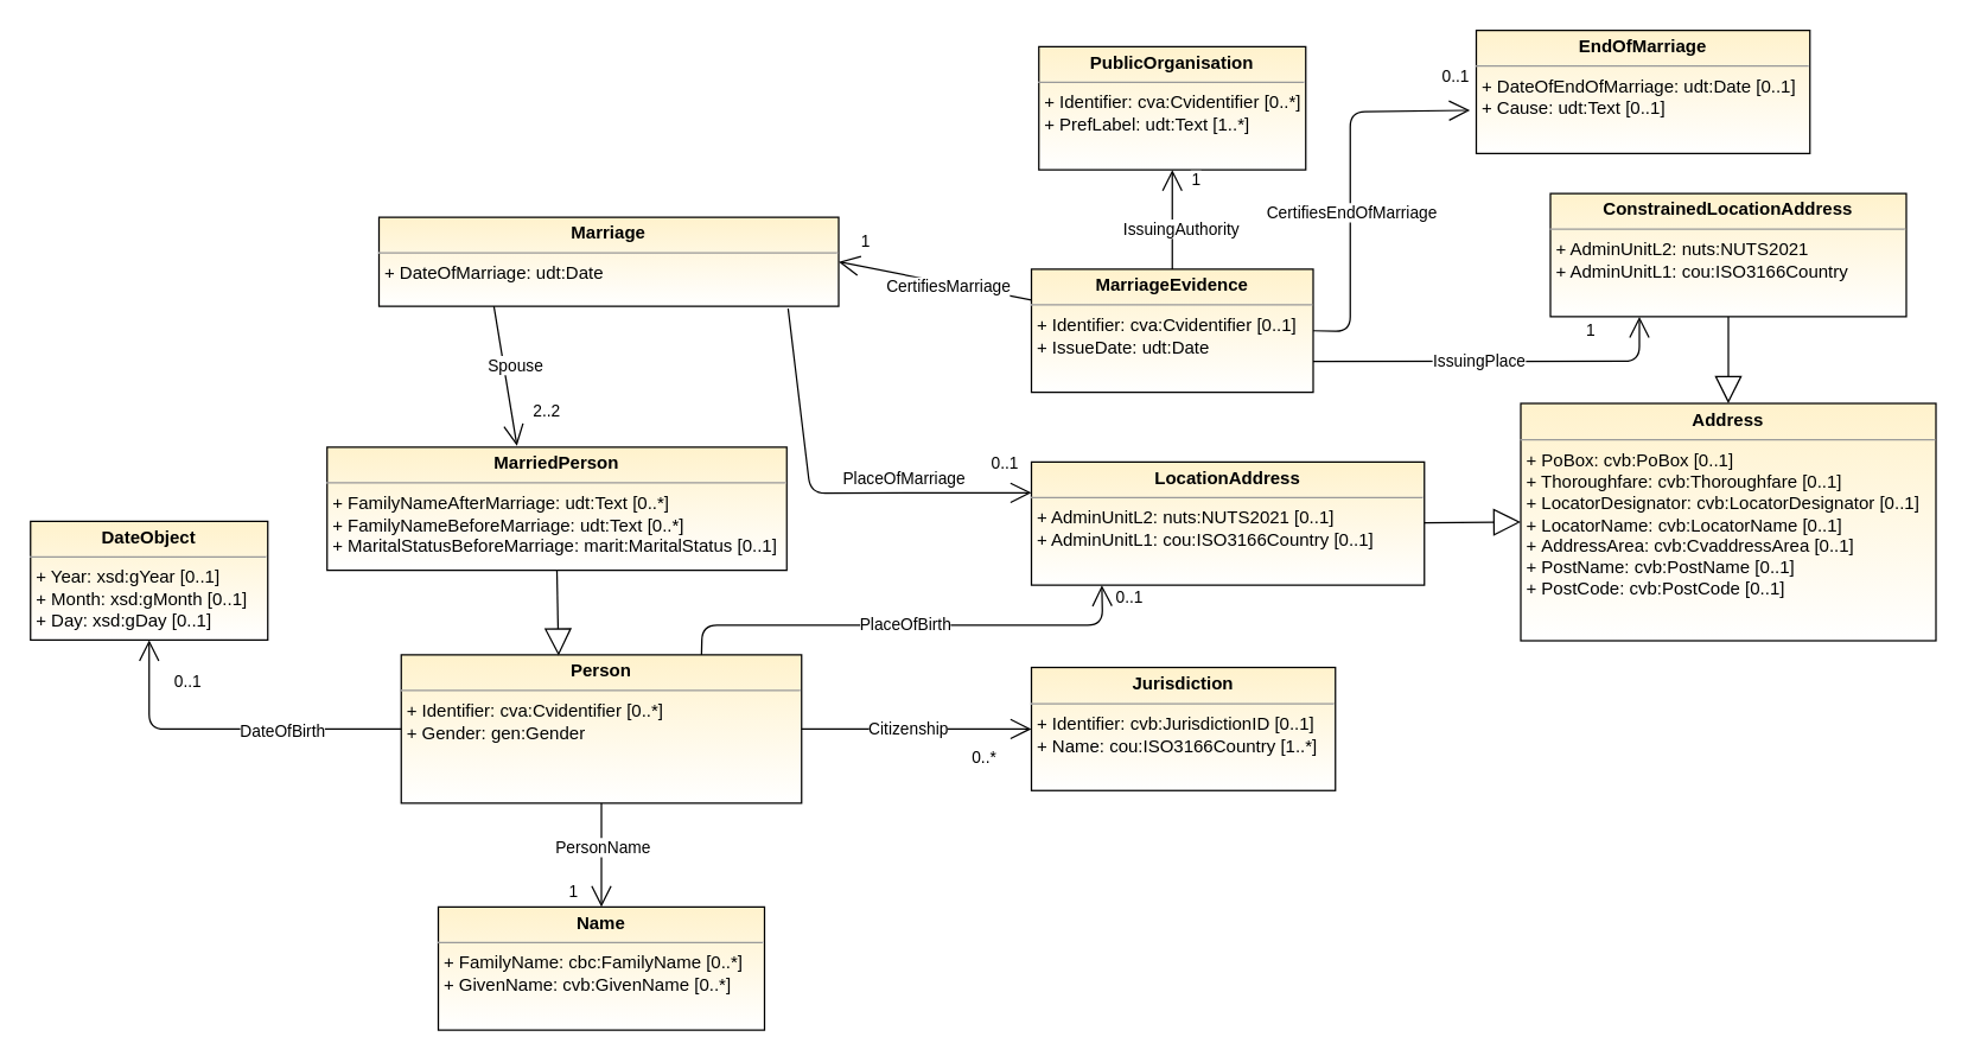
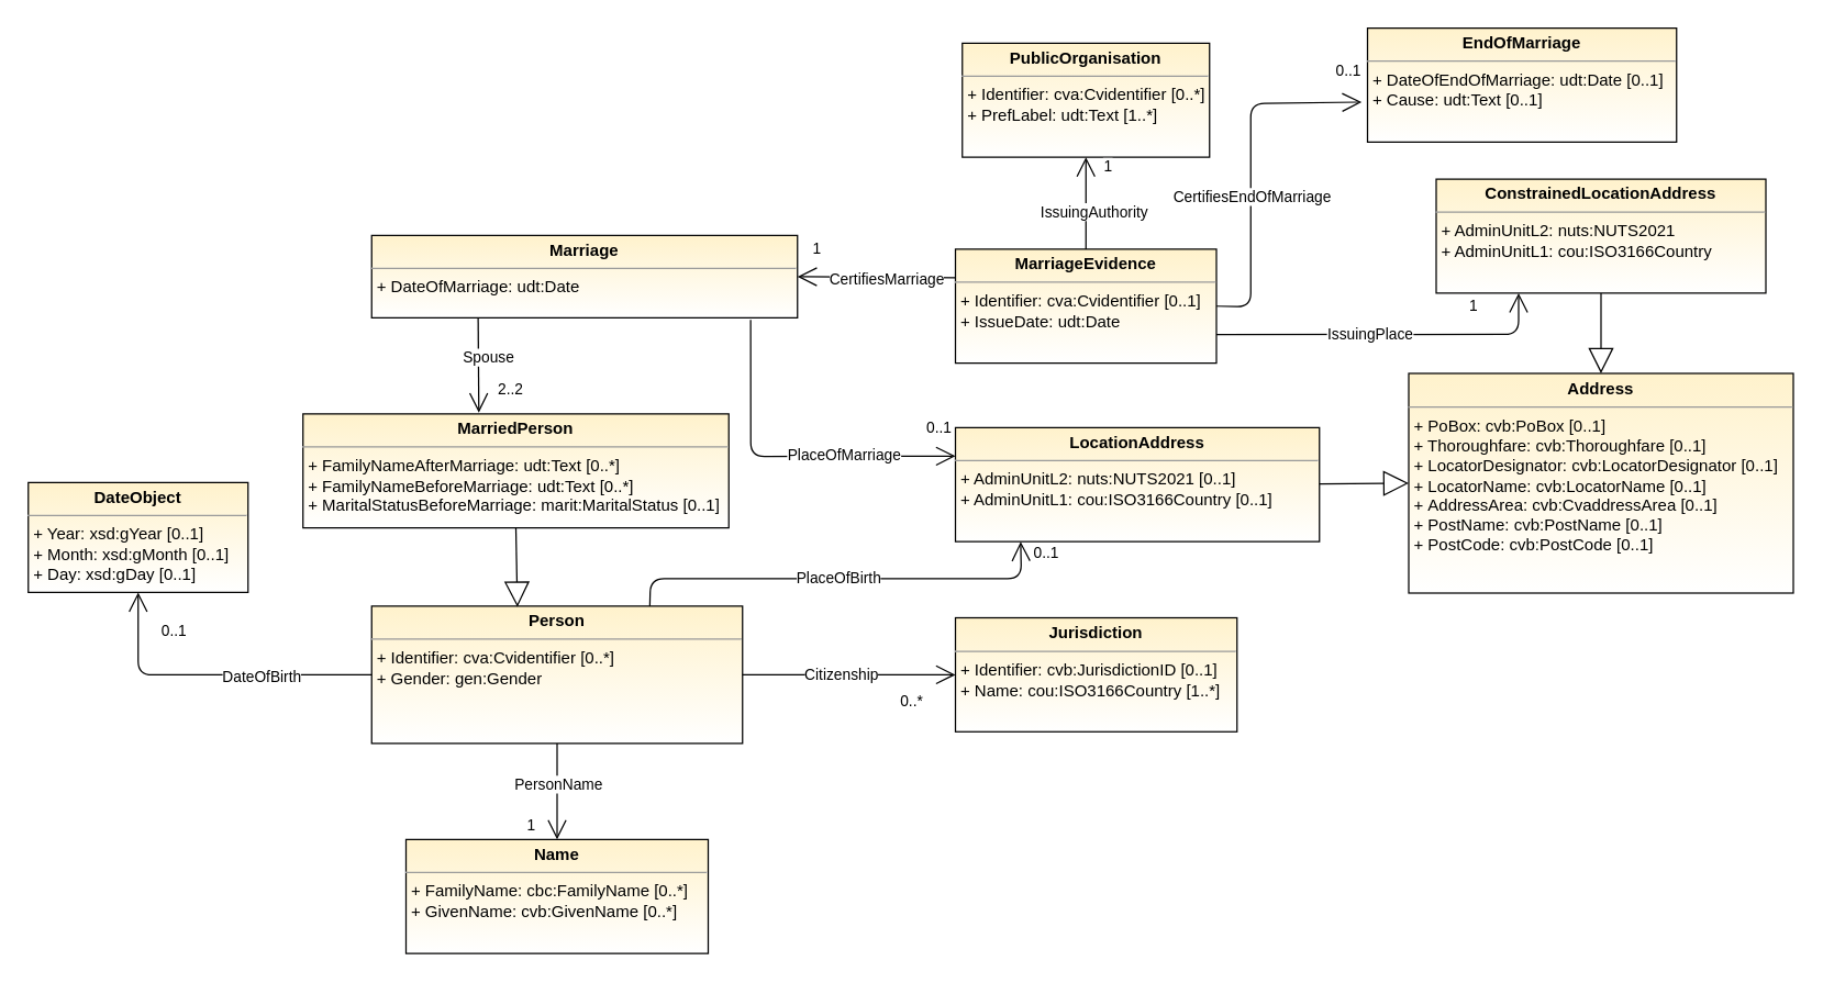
- <mxCell id="4" value="&lt;p style=&quot;margin: 4px 0px 0px ; text-align: center&quot;&gt;&lt;b&gt;Marriage&lt;/b&gt;&lt;/p&gt;&lt;hr size=&quot;1&quot;&gt;&lt;p style=&quot;margin: 0px 0px 0px 4px&quot;&gt;+ DateOfMarriage:&amp;nbsp;udt:Date&lt;/p&gt;" style="verticalAlign=top;align=left;overflow=fill;fontSize=12;fontFamily=Helvetica;html=1;rounded=0;shadow=0;comic=0;labelBackgroundColor=none;strokeWidth=1;fillColor=#fff2cc;gradientColor=#ffffff;" parent="1" vertex="1"><mxGeometry x="255" y="146" width="310" height="60" as="geometry" /></mxCell>
+ <mxCell id="4" value="&lt;p style=&quot;margin: 4px 0px 0px ; text-align: center&quot;&gt;&lt;b&gt;Marriage&lt;/b&gt;&lt;/p&gt;&lt;hr size=&quot;1&quot;&gt;&lt;p style=&quot;margin: 0px 0px 0px 4px&quot;&gt;+ DateOfMarriage:&amp;nbsp;udt:Date&lt;/p&gt;" style="verticalAlign=top;align=left;overflow=fill;fontSize=12;fontFamily=Helvetica;html=1;rounded=0;shadow=0;comic=0;labelBackgroundColor=none;strokeWidth=1;fillColor=#fff2cc;gradientColor=#ffffff;" parent="1" vertex="1"><mxGeometry x="270" y="171" width="310" height="60" as="geometry" /></mxCell>
